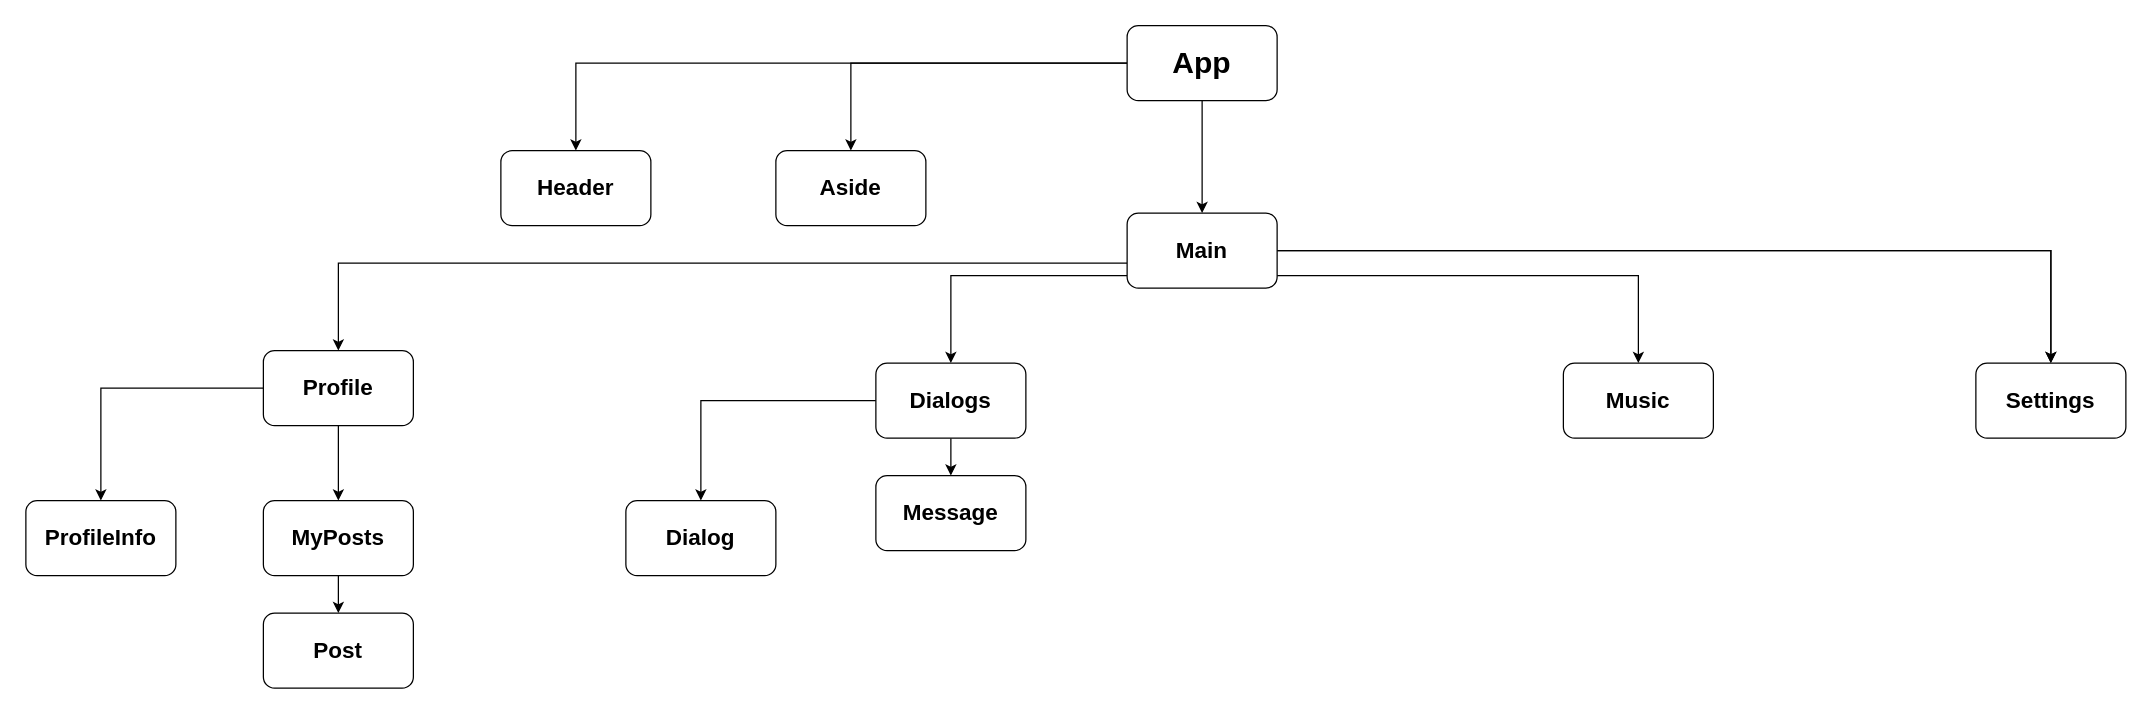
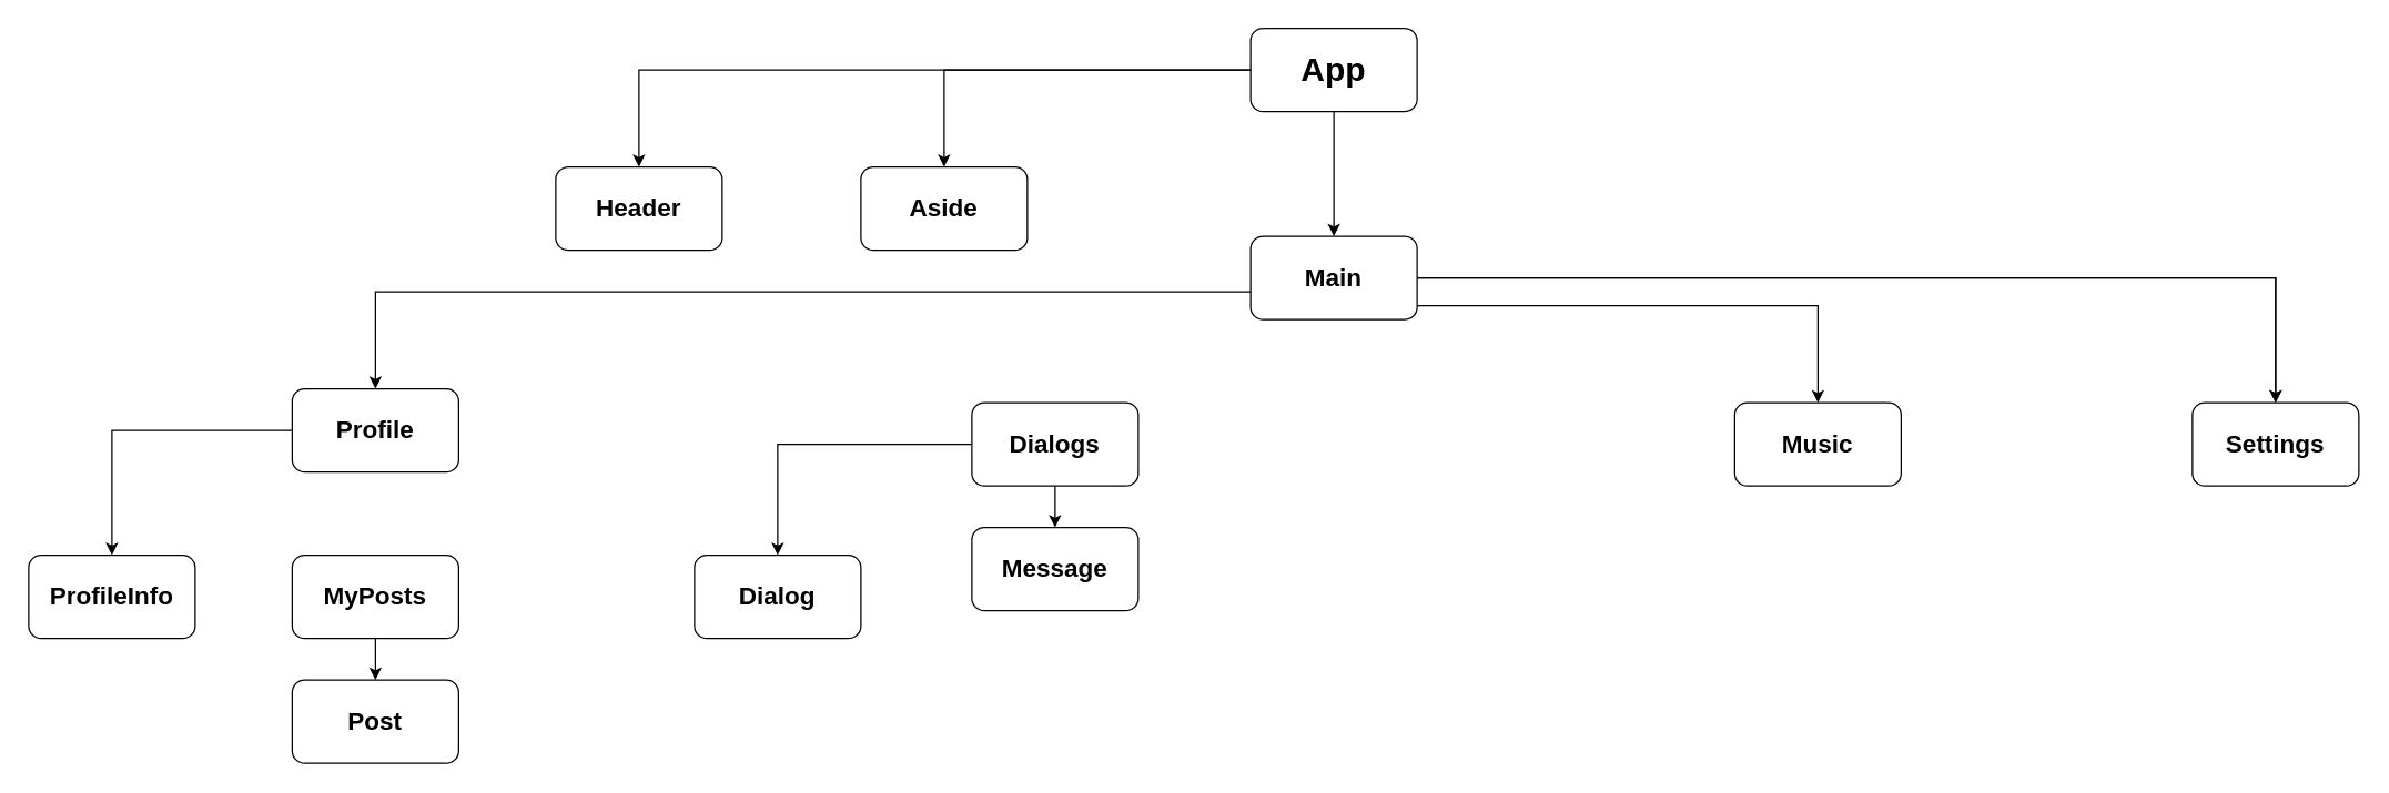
- <mxCell id="9" value="" style="edgeStyle=orthogonalEdgeStyle;rounded=0;orthogonalLoop=1;jettySize=auto;html=1;" edge="1" parent="1" source="13" target="19"><mxGeometry relative="1" as="geometry"><Array as="points"><mxPoint x="760" y="220" /></Array></mxGeometry></mxCell>
- <mxCell id="14" value="" style="edgeStyle=orthogonalEdgeStyle;rounded=0;orthogonalLoop=1;jettySize=auto;html=1;" edge="1" parent="1" source="16" target="23"><mxGeometry relative="1" as="geometry" /></mxCell>
